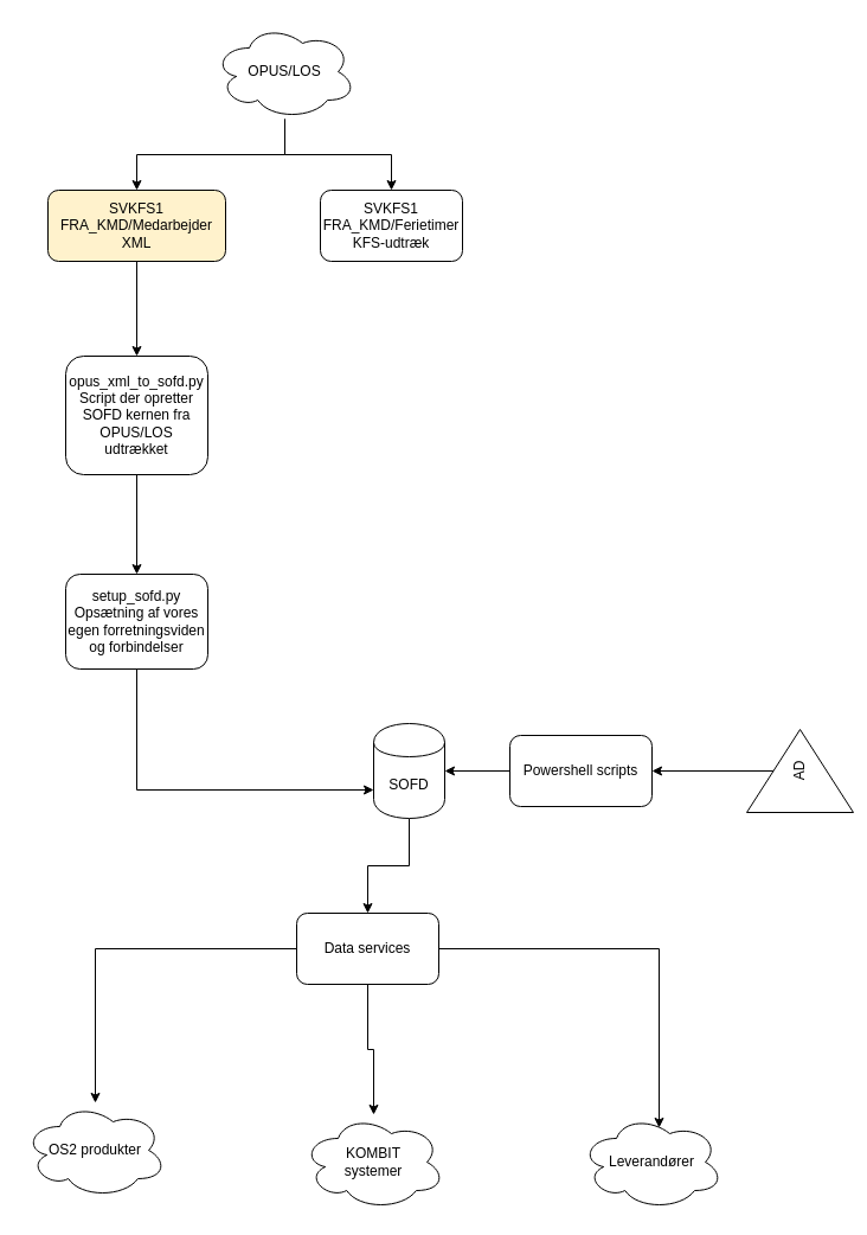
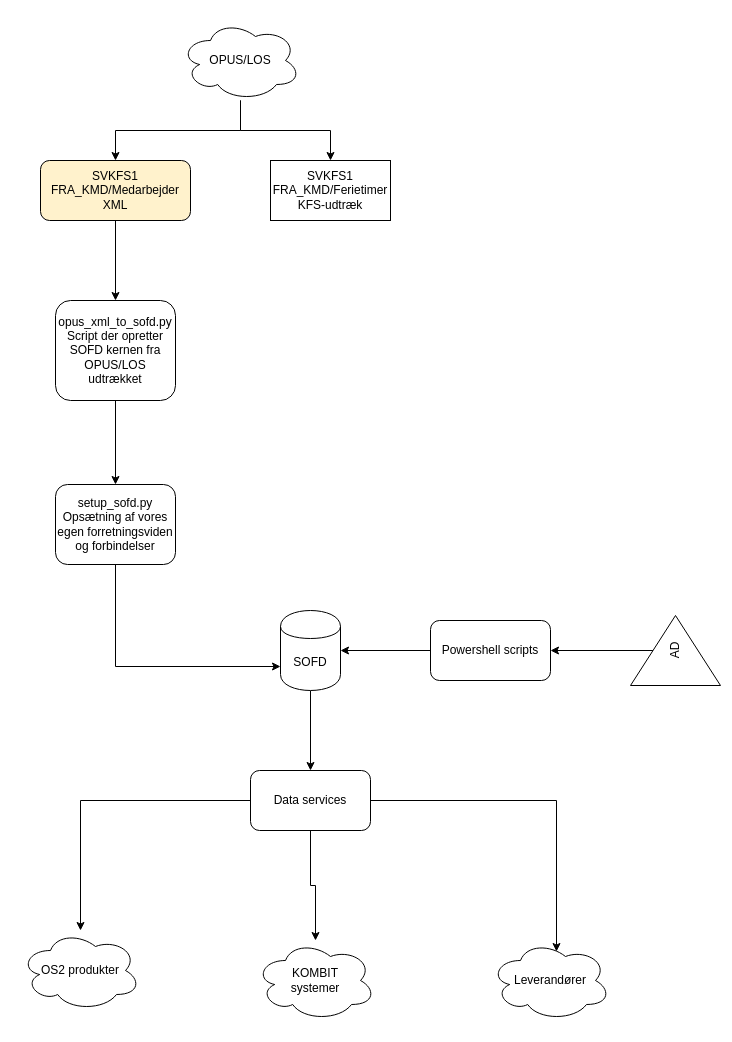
- <mxCell id="7" value="&lt;div&gt;SVKFS1&lt;/div&gt;&lt;div&gt;FRA_KMD/Ferietimer&lt;/div&gt;&lt;div&gt;KFS-udtræk&lt;br&gt;&lt;/div&gt;" style="rounded=1;whiteSpace=wrap;html=1;" vertex="1" parent="1"><mxGeometry x="270" y="160" width="120" height="60" as="geometry" /></mxCell>
+ <mxCell id="7" value="&lt;div&gt;SVKFS1&lt;/div&gt;&lt;div&gt;FRA_KMD/Ferietimer&lt;/div&gt;&lt;div&gt;KFS-udtræk&lt;br&gt;&lt;/div&gt;" style="whiteSpace=wrap;html=1;rounded=0;" vertex="1" parent="1"><mxGeometry x="270" y="160" width="120" height="60" as="geometry" /></mxCell>
- <mxCell id="9" value="SOFD" style="shape=cylinder;whiteSpace=wrap;html=1;boundedLbl=1;backgroundOutline=1;" vertex="1" parent="1"><mxGeometry x="315" y="610" width="60" height="80" as="geometry" /></mxCell>
+ <mxCell id="9" value="SOFD" style="shape=cylinder;whiteSpace=wrap;html=1;boundedLbl=1;backgroundOutline=1;" vertex="1" parent="1"><mxGeometry x="280" y="610" width="60" height="80" as="geometry" /></mxCell>
